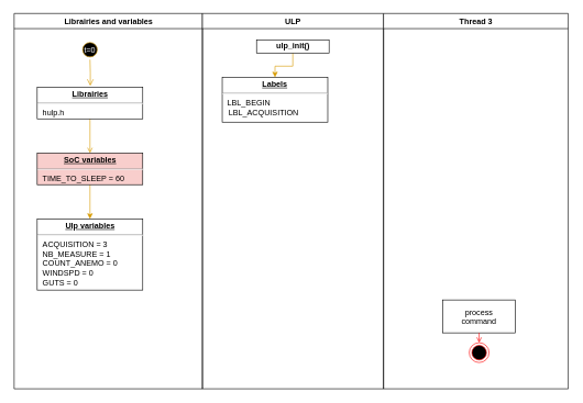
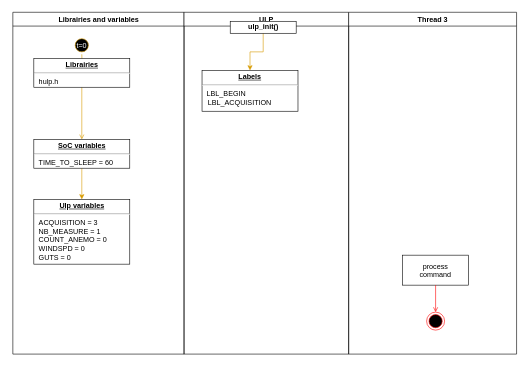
- <mxCell id="12" value="&lt;b&gt;ulp_init()&lt;/b&gt;" style="html=1;strokeColor=#000000;" vertex="1" parent="10"><mxGeometry x="82" y="40" width="110" height="20" as="geometry" /></mxCell>
+ <mxCell id="12" value="&lt;b&gt;ulp_init()&lt;/b&gt;" style="html=1;strokeColor=#000000;" vertex="1" parent="10"><mxGeometry x="77" y="15" width="110" height="20" as="geometry" /></mxCell>
- <mxCell id="6" value="&lt;p style=&quot;margin: 0px ; margin-top: 4px ; text-align: center ; text-decoration: underline&quot;&gt;&lt;b&gt;Librairies&lt;/b&gt;&lt;br&gt;&lt;/p&gt;&lt;hr&gt;&lt;p style=&quot;margin: 0px ; margin-left: 8px&quot;&gt;hulp.h&lt;/p&gt;&lt;p style=&quot;margin: 0px ; margin-left: 8px&quot;&gt;&lt;br&gt;&lt;/p&gt;" style="verticalAlign=top;align=left;overflow=fill;fontSize=12;fontFamily=Helvetica;html=1;" vertex="1" parent="2"><mxGeometry x="35" y="112" width="160" height="48" as="geometry" /></mxCell>
+ <mxCell id="6" value="&lt;p style=&quot;margin: 0px ; margin-top: 4px ; text-align: center ; text-decoration: underline&quot;&gt;&lt;b&gt;Librairies&lt;/b&gt;&lt;br&gt;&lt;/p&gt;&lt;hr&gt;&lt;p style=&quot;margin: 0px ; margin-left: 8px&quot;&gt;hulp.h&lt;/p&gt;&lt;p style=&quot;margin: 0px ; margin-left: 8px&quot;&gt;&lt;br&gt;&lt;/p&gt;" style="verticalAlign=top;align=left;overflow=fill;fontSize=12;fontFamily=Helvetica;html=1;" vertex="1" parent="2"><mxGeometry x="35" y="77" width="160" height="48" as="geometry" /></mxCell>
- <mxCell id="8" value="&lt;p style=&quot;margin: 0px ; margin-top: 4px ; text-align: center ; text-decoration: underline&quot;&gt;&lt;b&gt;SoC variables&lt;/b&gt;&lt;br&gt;&lt;/p&gt;&lt;hr&gt;&lt;p style=&quot;margin: 0px ; margin-left: 8px&quot;&gt;TIME_TO_SLEEP = 60 &lt;br&gt;&lt;/p&gt;" style="verticalAlign=top;align=left;overflow=fill;fontSize=12;fontFamily=Helvetica;html=1;fillColor=#f8cecc;" vertex="1" parent="2"><mxGeometry x="35" y="212" width="160" height="48" as="geometry" /></mxCell>
+ <mxCell id="8" value="&lt;p style=&quot;margin: 0px ; margin-top: 4px ; text-align: center ; text-decoration: underline&quot;&gt;&lt;b&gt;SoC variables&lt;/b&gt;&lt;br&gt;&lt;/p&gt;&lt;hr&gt;&lt;p style=&quot;margin: 0px ; margin-left: 8px&quot;&gt;TIME_TO_SLEEP = 60 &lt;br&gt;&lt;/p&gt;" style="verticalAlign=top;align=left;overflow=fill;fontSize=12;fontFamily=Helvetica;html=1;" vertex="1" parent="2"><mxGeometry x="35" y="212" width="160" height="48" as="geometry" /></mxCell>
- <mxCell id="15" value="process&#10;command" style="" parent="14" vertex="1"><mxGeometry x="90" y="435" width="110" height="50" as="geometry" /></mxCell>
+ <mxCell id="15" value="process&#10;command" style="" parent="14" vertex="1"><mxGeometry x="90" y="405" width="110" height="50" as="geometry" /></mxCell>
